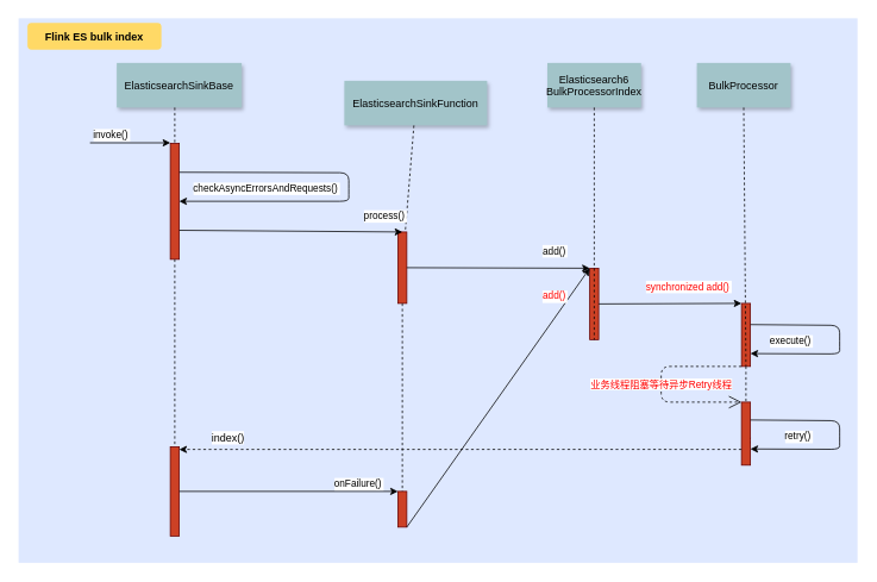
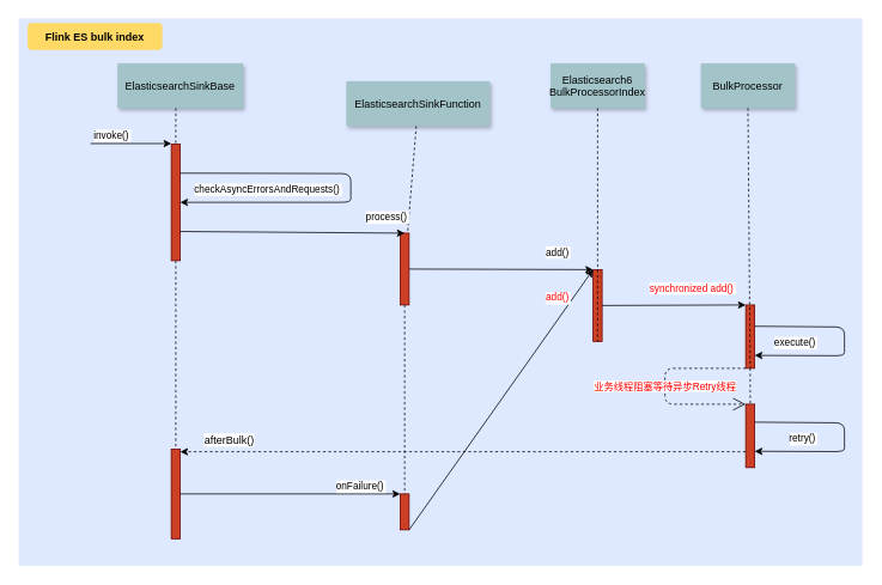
- <mxCell id="30" value="&lt;font color=&quot;#000000&quot;&gt;index()&lt;/font&gt;" style="text;html=1;align=center;verticalAlign=middle;whiteSpace=wrap;rounded=0;labelBackgroundColor=#FFFFFF;" vertex="1" parent="1"><mxGeometry x="230" y="480" width="50" height="20" as="geometry" /></mxCell>
+ <mxCell id="30" value="&lt;font color=&quot;#000000&quot;&gt;afterBulk()&lt;/font&gt;" style="text;html=1;align=center;verticalAlign=middle;whiteSpace=wrap;rounded=0;labelBackgroundColor=#FFFFFF;" vertex="1" parent="1"><mxGeometry x="230" y="480" width="50" height="20" as="geometry" /></mxCell>
